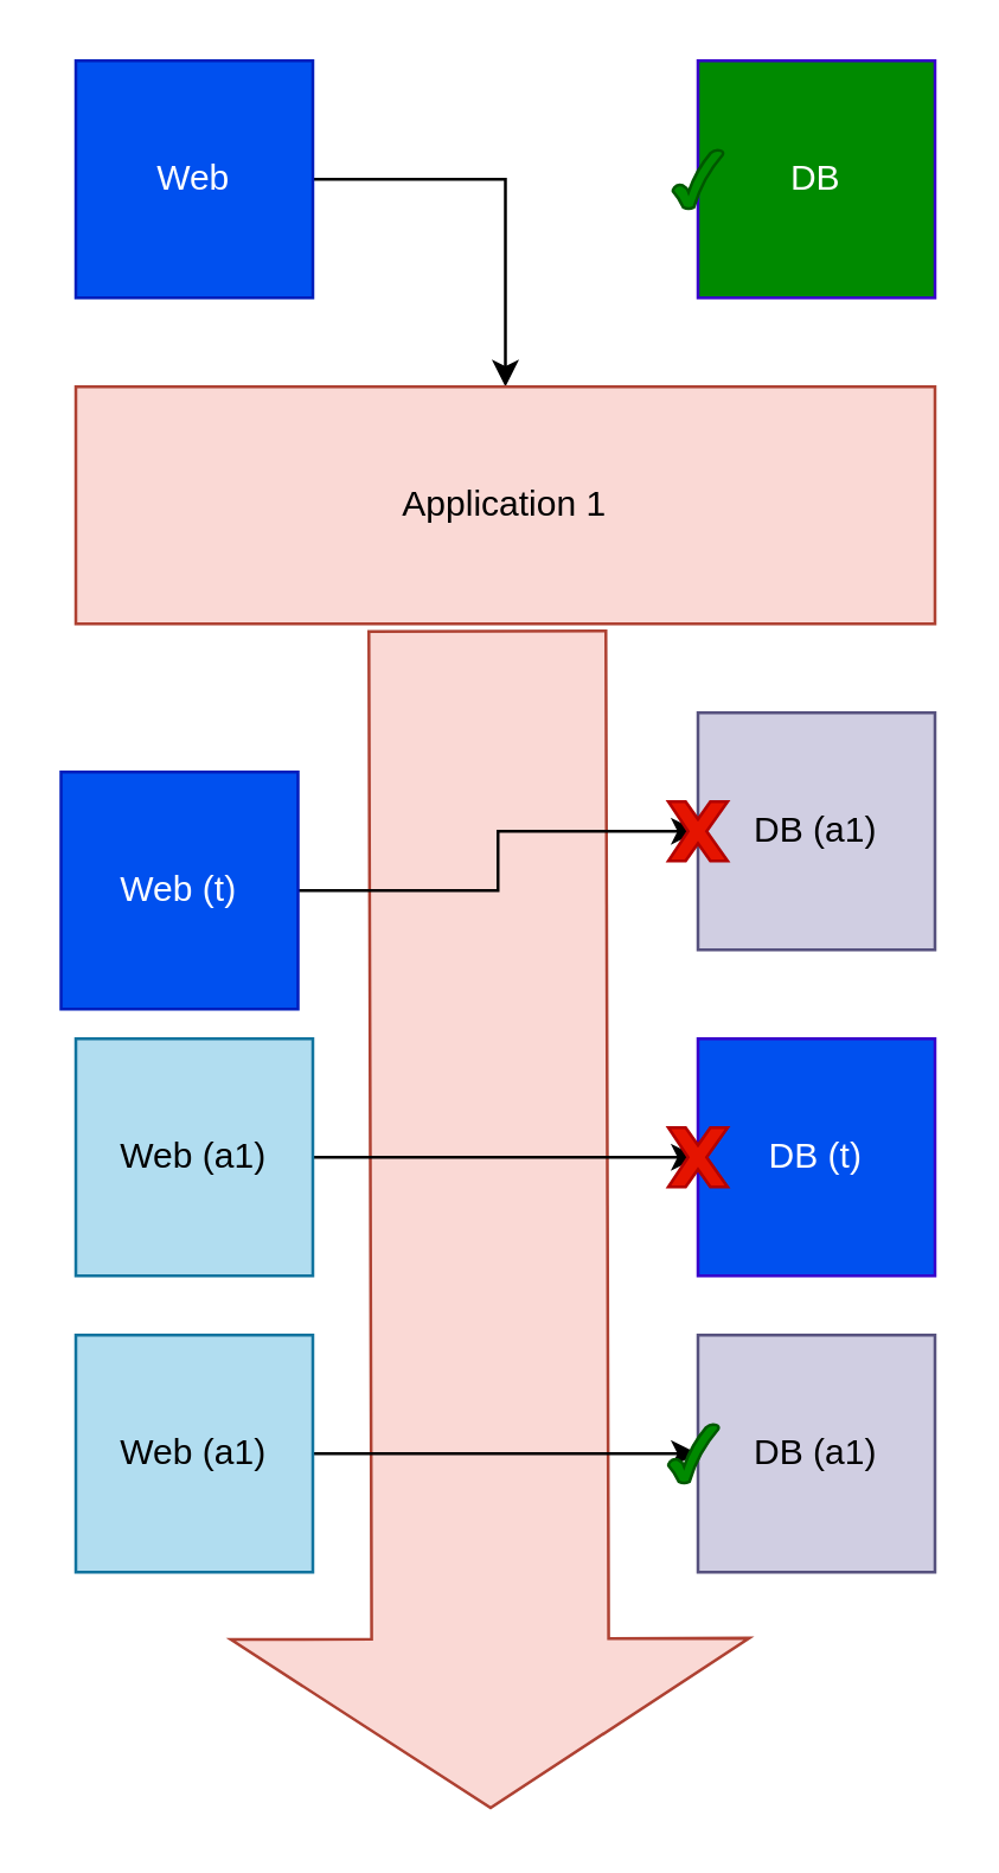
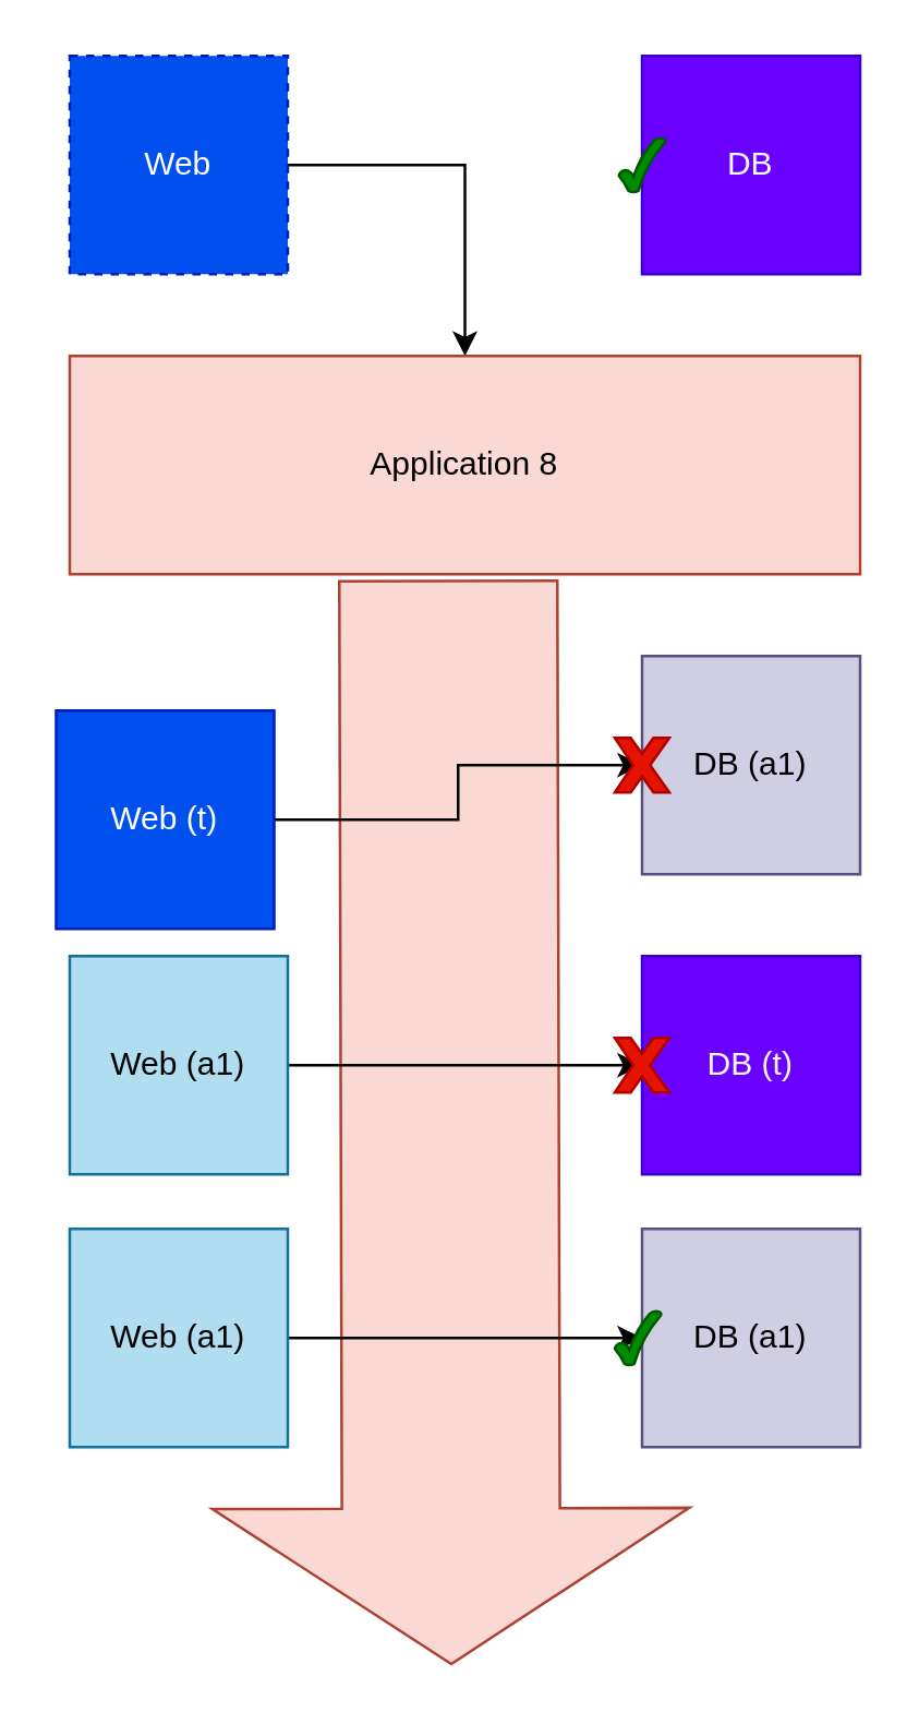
- <mxCell id="4" value="Web" style="whiteSpace=wrap;html=1;aspect=fixed;fillColor=#0050ef;fontColor=#ffffff;strokeColor=#001DBC;" vertex="1" parent="1"><mxGeometry x="25" y="20" width="80" height="80" as="geometry" /></mxCell>
+ <mxCell id="4" value="Web" style="whiteSpace=wrap;html=1;aspect=fixed;fillColor=#0050ef;fontColor=#ffffff;strokeColor=#001DBC;dashed=1;" vertex="1" parent="1"><mxGeometry x="25" y="20" width="80" height="80" as="geometry" /></mxCell>
- <mxCell id="5" value="DB" style="whiteSpace=wrap;html=1;aspect=fixed;fillColor=#008a00;fontColor=#ffffff;strokeColor=#3700CC;" vertex="1" parent="1"><mxGeometry x="235" y="20" width="80" height="80" as="geometry" /></mxCell>
+ <mxCell id="5" value="DB" style="whiteSpace=wrap;html=1;aspect=fixed;fillColor=#6a00ff;fontColor=#ffffff;strokeColor=#3700CC;" vertex="1" parent="1"><mxGeometry x="235" y="20" width="80" height="80" as="geometry" /></mxCell>
- <mxCell id="6" value="Application 1" style="rounded=0;whiteSpace=wrap;html=1;fillColor=#fad9d5;strokeColor=#ae4132;" vertex="1" parent="1"><mxGeometry x="25" y="130" width="290" height="80" as="geometry" /></mxCell>
+ <mxCell id="6" value="Application 8" style="rounded=0;whiteSpace=wrap;html=1;fillColor=#fad9d5;strokeColor=#ae4132;" vertex="1" parent="1"><mxGeometry x="25" y="130" width="290" height="80" as="geometry" /></mxCell>
- <mxCell id="12" value="DB (t)" style="whiteSpace=wrap;html=1;aspect=fixed;fillColor=#0050ef;fontColor=#ffffff;strokeColor=#3700CC;" vertex="1" parent="1"><mxGeometry x="235" y="350" width="80" height="80" as="geometry" /></mxCell>
+ <mxCell id="12" value="DB (t)" style="whiteSpace=wrap;html=1;aspect=fixed;fillColor=#6a00ff;fontColor=#ffffff;strokeColor=#3700CC;" vertex="1" parent="1"><mxGeometry x="235" y="350" width="80" height="80" as="geometry" /></mxCell>
